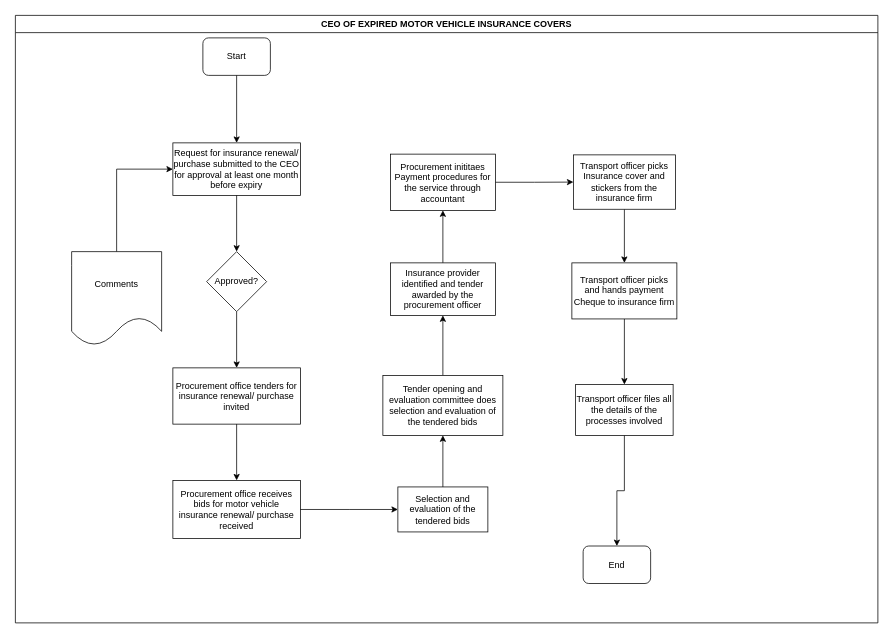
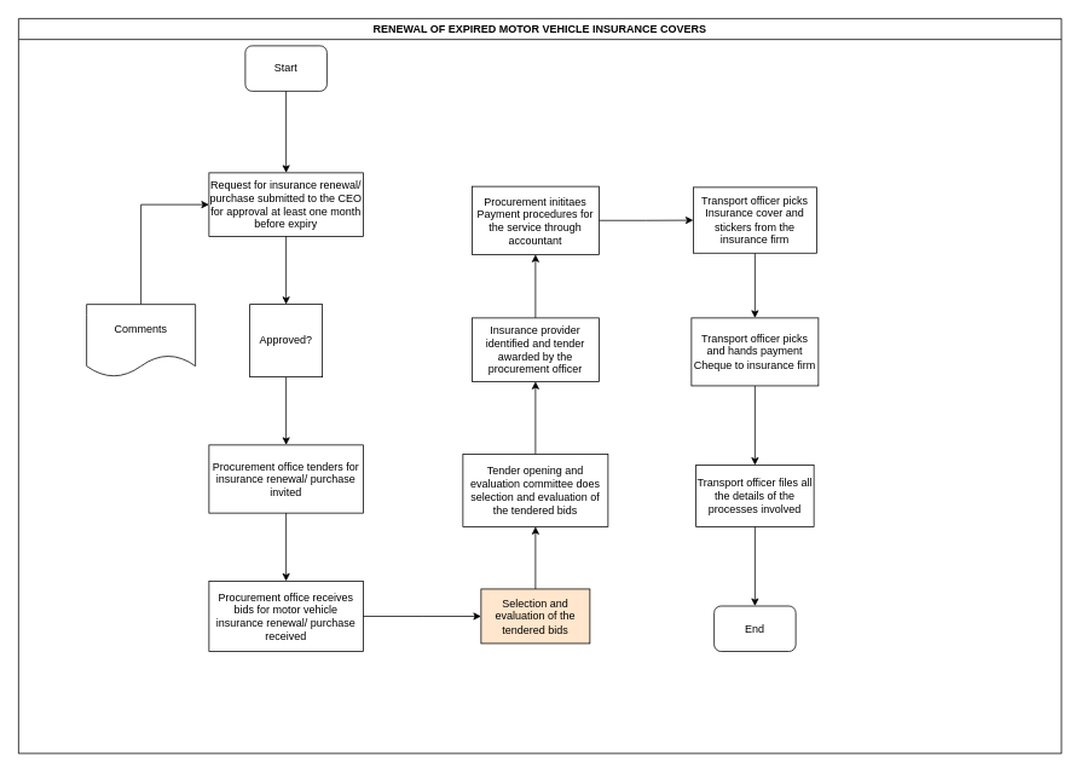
- <mxCell id="2" value="CEO OF EXPIRED MOTOR VEHICLE INSURANCE COVERS" style="swimlane;" vertex="1" parent="1"><mxGeometry x="20" y="20" width="1150" height="810" as="geometry" /></mxCell>
+ <mxCell id="2" value="RENEWAL OF EXPIRED MOTOR VEHICLE INSURANCE COVERS" style="swimlane;" vertex="1" parent="1"><mxGeometry x="20" y="20" width="1150" height="810" as="geometry" /></mxCell>
- <mxCell id="13" value="Approved?" style="rhombus;whiteSpace=wrap;html=1;rounded=0;" vertex="1" parent="1"><mxGeometry x="275" y="335" width="80" height="80" as="geometry" /></mxCell>
+ <mxCell id="13" value="Approved?" style="whiteSpace=wrap;html=1;rounded=0;" vertex="1" parent="1"><mxGeometry x="275" y="335" width="80" height="80" as="geometry" /></mxCell>
- <mxCell id="16" value="Comments" style="shape=document;whiteSpace=wrap;html=1;boundedLbl=1;rounded=0;" vertex="1" parent="1"><mxGeometry x="95" y="335" width="120" height="125" as="geometry" /></mxCell>
+ <mxCell id="16" value="Comments" style="shape=document;whiteSpace=wrap;html=1;boundedLbl=1;rounded=0;" vertex="1" parent="1"><mxGeometry x="95" y="335" width="120" height="80" as="geometry" /></mxCell>
- <mxCell id="9" value="Selection and evaluation of the tendered bids" style="whiteSpace=wrap;html=1;rounded=0;" vertex="1" parent="2"><mxGeometry x="510" y="628.75" width="120" height="60" as="geometry" /></mxCell>
+ <mxCell id="9" value="Selection and evaluation of the tendered bids" style="whiteSpace=wrap;html=1;rounded=0;fillColor=#ffe6cc;" vertex="1" parent="2"><mxGeometry x="510" y="628.75" width="120" height="60" as="geometry" /></mxCell>
- <mxCell id="11" value="End" style="rounded=1;whiteSpace=wrap;html=1;" vertex="1" parent="2"><mxGeometry x="757" y="707.5" width="90" height="50" as="geometry" /></mxCell>
+ <mxCell id="11" value="End" style="rounded=1;whiteSpace=wrap;html=1;" vertex="1" parent="2"><mxGeometry x="767" y="647.5" width="90" height="50" as="geometry" /></mxCell>
